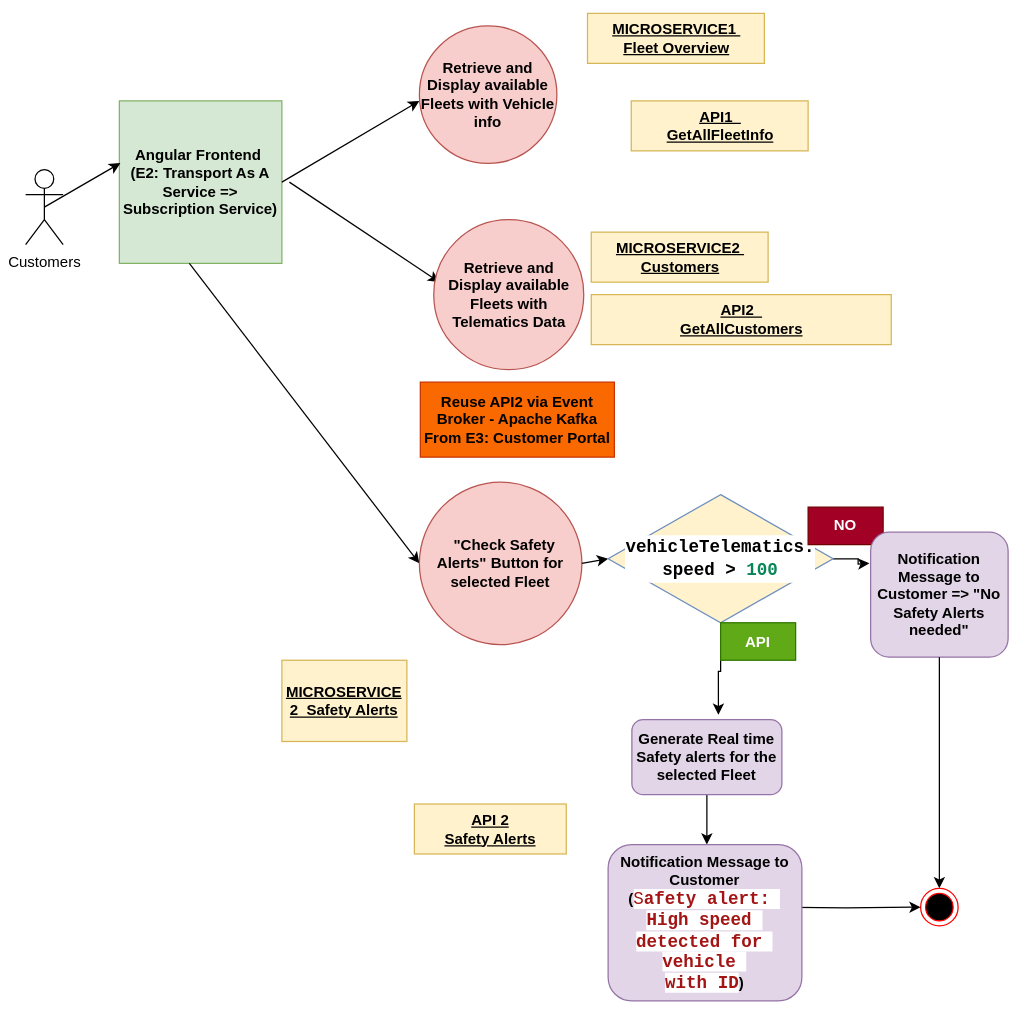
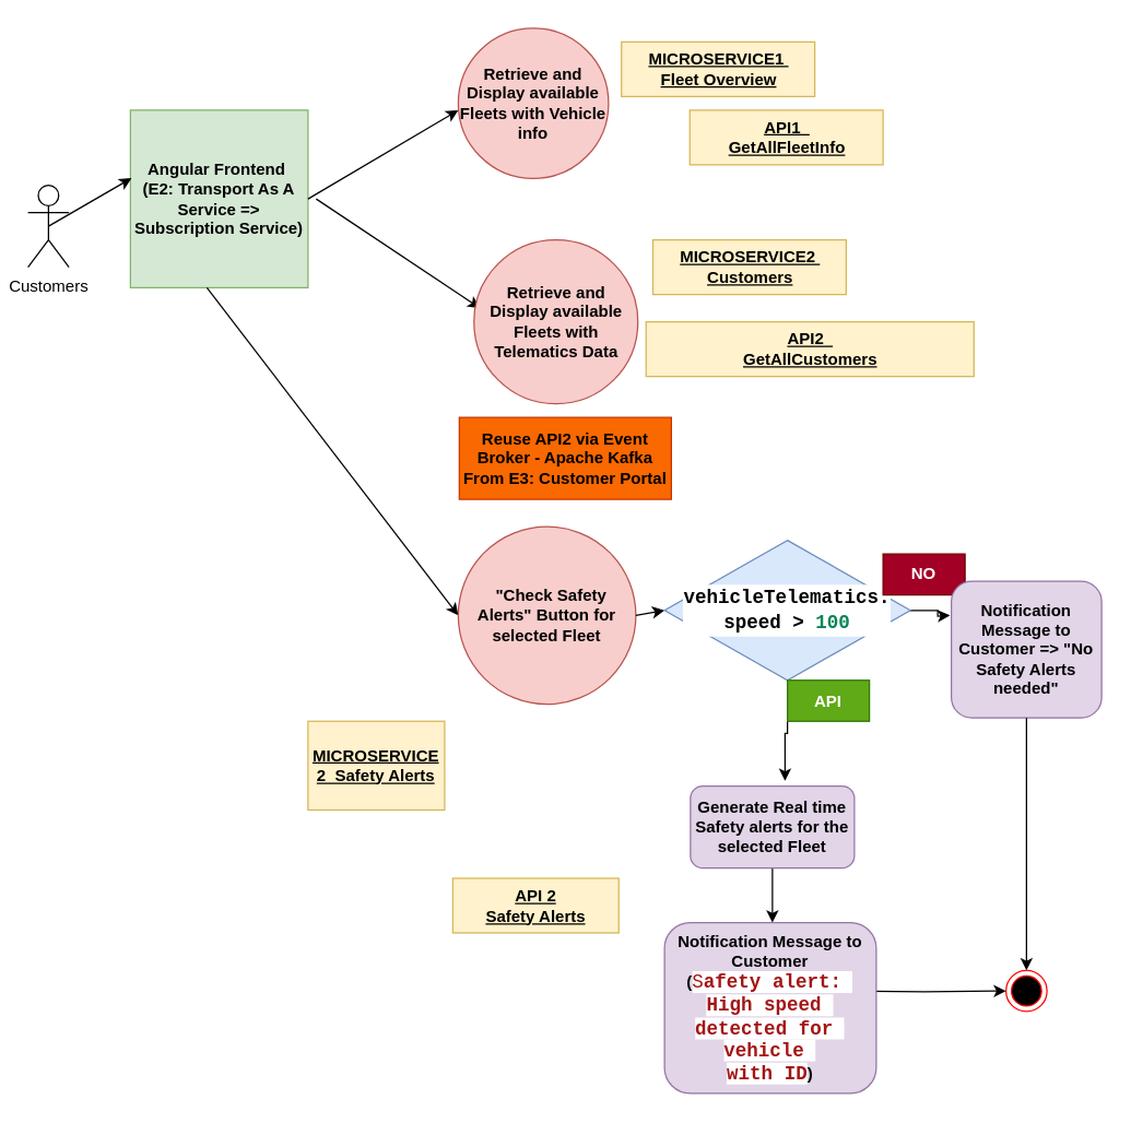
- <mxCell id="21" value="&lt;b&gt;&lt;u&gt;MICROSERVICE1&amp;nbsp;&lt;/u&gt;&lt;/b&gt;&lt;div&gt;&lt;b&gt;&lt;u&gt;Fleet Overview&lt;/u&gt;&lt;/b&gt;&lt;/div&gt;" style="text;html=1;strokeColor=#d6b656;fillColor=#fff2cc;align=center;verticalAlign=middle;whiteSpace=wrap;rounded=0;" vertex="1" parent="1"><mxGeometry x="469.5" y="10" width="141.5" height="40" as="geometry" /></mxCell>
+ <mxCell id="21" value="&lt;b&gt;&lt;u&gt;MICROSERVICE1&amp;nbsp;&lt;/u&gt;&lt;/b&gt;&lt;div&gt;&lt;b&gt;&lt;u&gt;Fleet Overview&lt;/u&gt;&lt;/b&gt;&lt;/div&gt;" style="text;html=1;strokeColor=#d6b656;fillColor=#fff2cc;align=center;verticalAlign=middle;whiteSpace=wrap;rounded=0;" vertex="1" parent="1"><mxGeometry x="454.5" y="30" width="141.5" height="40" as="geometry" /></mxCell>
- <mxCell id="29" value="&lt;b&gt;&lt;u&gt;MICROSERVICE2&amp;nbsp;&lt;/u&gt;&lt;/b&gt;&lt;div&gt;&lt;b&gt;&lt;u&gt;Customers&lt;/u&gt;&lt;/b&gt;&lt;/div&gt;" style="text;html=1;strokeColor=#d6b656;fillColor=#fff2cc;align=center;verticalAlign=middle;whiteSpace=wrap;rounded=0;" vertex="1" parent="1"><mxGeometry x="472.5" y="185" width="141.5" height="40" as="geometry" /></mxCell>
+ <mxCell id="29" value="&lt;b&gt;&lt;u&gt;MICROSERVICE2&amp;nbsp;&lt;/u&gt;&lt;/b&gt;&lt;div&gt;&lt;b&gt;&lt;u&gt;Customers&lt;/u&gt;&lt;/b&gt;&lt;/div&gt;" style="text;html=1;strokeColor=#d6b656;fillColor=#fff2cc;align=center;verticalAlign=middle;whiteSpace=wrap;rounded=0;" vertex="1" parent="1"><mxGeometry x="477.5" y="175" width="141.5" height="40" as="geometry" /></mxCell>
- <mxCell id="12" value="&lt;div style=&quot;background-color: rgb(255, 255, 255); font-family: Consolas, &amp;quot;Courier New&amp;quot;, monospace; font-size: 14px; line-height: 19px; white-space: pre;&quot;&gt;&lt;div style=&quot;line-height: 19px;&quot;&gt;&lt;b&gt;vehicleTelematics.&lt;/b&gt;&lt;/div&gt;&lt;div style=&quot;line-height: 19px;&quot;&gt;&lt;b&gt;speed &amp;gt; &lt;span style=&quot;color: #098658;&quot;&gt;100&lt;/span&gt;&lt;/b&gt;&lt;/div&gt;&lt;/div&gt;" style="rhombus;whiteSpace=wrap;html=1;fillColor=#fff2cc;strokeColor=#6c8ebf;" vertex="1" parent="1"><mxGeometry x="486" y="395" width="180" height="102.5" as="geometry" /></mxCell>
+ <mxCell id="12" value="&lt;div style=&quot;background-color: rgb(255, 255, 255); font-family: Consolas, &amp;quot;Courier New&amp;quot;, monospace; font-size: 14px; line-height: 19px; white-space: pre;&quot;&gt;&lt;div style=&quot;line-height: 19px;&quot;&gt;&lt;b&gt;vehicleTelematics.&lt;/b&gt;&lt;/div&gt;&lt;div style=&quot;line-height: 19px;&quot;&gt;&lt;b&gt;speed &amp;gt; &lt;span style=&quot;color: #098658;&quot;&gt;100&lt;/span&gt;&lt;/b&gt;&lt;/div&gt;&lt;/div&gt;" style="rhombus;whiteSpace=wrap;html=1;fillColor=#dae8fc;strokeColor=#6c8ebf;" vertex="1" parent="1"><mxGeometry x="486" y="395" width="180" height="102.5" as="geometry" /></mxCell>
